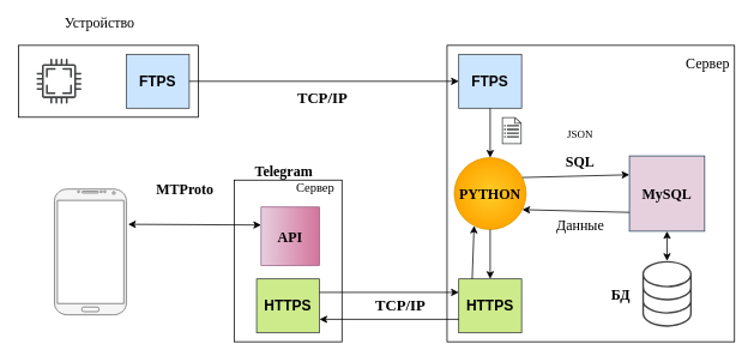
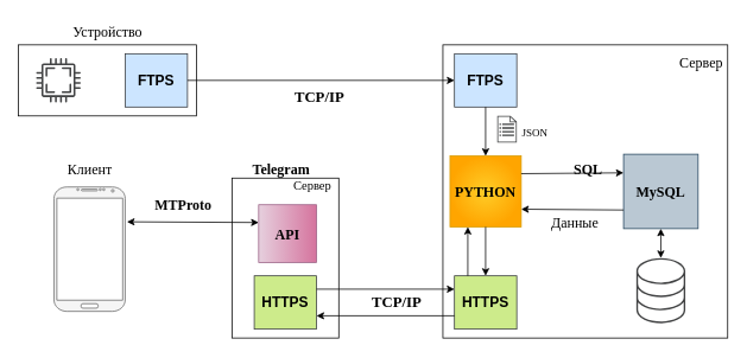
- <mxCell id="12" value="&lt;font face=&quot;Times New Roman&quot;&gt;Устройство&lt;/font&gt;" style="text;html=1;align=center;verticalAlign=middle;resizable=0;points=[];autosize=1;strokeColor=none;fillColor=none;fontSize=16;fontFamily=Garamond;" vertex="1" parent="1"><mxGeometry x="65" y="10" width="90" height="30" as="geometry" /></mxCell>
+ <mxCell id="12" value="&lt;font face=&quot;Times New Roman&quot;&gt;Устройство&lt;/font&gt;" style="text;html=1;align=center;verticalAlign=middle;resizable=0;points=[];autosize=1;strokeColor=none;fillColor=none;fontSize=16;fontFamily=Garamond;" vertex="1" parent="1"><mxGeometry x="75" y="20" width="90" height="30" as="geometry" /></mxCell>
- <mxCell id="17" value="&lt;font style=&quot;font-size: 12px;&quot;&gt;JSON&lt;/font&gt;" style="text;html=1;align=center;verticalAlign=bottom;resizable=0;points=[];autosize=1;strokeColor=none;fillColor=none;fontSize=17;fontFamily=Times New Roman;" vertex="1" parent="1"><mxGeometry x="625" y="130" width="40" height="30" as="geometry" /></mxCell>
+ <mxCell id="17" value="&lt;font style=&quot;font-size: 12px;&quot;&gt;JSON&lt;/font&gt;" style="text;html=1;align=center;verticalAlign=bottom;resizable=0;points=[];autosize=1;strokeColor=none;fillColor=none;fontSize=17;fontFamily=Times New Roman;" vertex="1" parent="1"><mxGeometry x="580" y="130" width="40" height="30" as="geometry" /></mxCell>
- <mxCell id="31" value="&lt;b&gt;SQL&lt;/b&gt;" style="text;html=1;align=center;verticalAlign=middle;resizable=0;points=[];autosize=1;strokeColor=none;fillColor=none;fontSize=16;fontFamily=Times New Roman;fontColor=none;" vertex="1" parent="1"><mxGeometry x="620" y="170" width="50" height="20" as="geometry" /></mxCell>
+ <mxCell id="31" value="&lt;b&gt;SQL&lt;/b&gt;" style="text;html=1;align=center;verticalAlign=middle;resizable=0;points=[];autosize=1;strokeColor=none;fillColor=none;fontSize=16;fontFamily=Times New Roman;fontColor=none;" vertex="1" parent="1"><mxGeometry x="635" y="180" width="50" height="20" as="geometry" /></mxCell>
+ <mxCell id="36" value="Клиент" style="text;html=1;align=center;verticalAlign=middle;resizable=0;points=[];autosize=1;strokeColor=none;fillColor=none;fontSize=16;fontFamily=Times New Roman;fontColor=none;" vertex="1" parent="1"><mxGeometry x="65" y="180" width="70" height="20" as="geometry" /></mxCell>
- <mxCell id="34" value="&lt;b&gt;MTProto&lt;/b&gt;" style="text;html=1;align=center;verticalAlign=middle;resizable=0;points=[];autosize=1;strokeColor=none;fillColor=none;fontSize=16;fontFamily=Times New Roman;fontColor=none;" vertex="1" parent="1"><mxGeometry x="165" y="200" width="80" height="20" as="geometry" /></mxCell>
+ <mxCell id="34" value="&lt;b&gt;MTProto&lt;/b&gt;" style="text;html=1;align=center;verticalAlign=middle;resizable=0;points=[];autosize=1;strokeColor=none;fillColor=none;fontSize=16;fontFamily=Times New Roman;fontColor=none;" vertex="1" parent="1"><mxGeometry x="165" y="220" width="80" height="20" as="geometry" /></mxCell>
- <mxCell id="6" value="&lt;h4&gt;&lt;font face=&quot;Garamond&quot;&gt;&lt;b&gt;PYTHON&lt;/b&gt;&lt;/font&gt;&lt;/h4&gt;" style="ellipse;whiteSpace=wrap;html=1;aspect=fixed;fontSize=16;fillColor=#ffcd28;strokeColor=#d79b00;gradientColor=#ffa500;gradientDirection=radial;" vertex="1" parent="1"><mxGeometry x="505" y="175" width="80" height="80" as="geometry" /></mxCell>
+ <mxCell id="6" value="&lt;h4&gt;&lt;font face=&quot;Garamond&quot;&gt;&lt;b&gt;PYTHON&lt;/b&gt;&lt;/font&gt;&lt;/h4&gt;" style="whiteSpace=wrap;html=1;aspect=fixed;fontSize=16;fillColor=#ffcd28;strokeColor=#d79b00;gradientColor=#ffa500;gradientDirection=radial;" vertex="1" parent="1"><mxGeometry x="505" y="175" width="80" height="80" as="geometry" /></mxCell>
- <mxCell id="18" value="MySQL" style="aspect=fixed;fontFamily=Times New Roman;fontSize=16;fillColor=#e6d0de;gradientDirection=north;labelBackgroundColor=none;shadow=0;strokeColor=#23445d;fontColor=#000000;fontStyle=1;" vertex="1" parent="1"><mxGeometry x="700" y="173.13" width="83.75" height="83.75" as="geometry" /></mxCell>
+ <mxCell id="18" value="MySQL" style="aspect=fixed;fontFamily=Times New Roman;fontSize=16;fillColor=#bac8d3;gradientDirection=north;labelBackgroundColor=none;shadow=0;strokeColor=#23445d;fontColor=#000000;fontStyle=1" vertex="1" parent="1"><mxGeometry x="700" y="173.13" width="83.75" height="83.75" as="geometry" /></mxCell>
- <mxCell id="14" value="&lt;b&gt;БД&lt;/b&gt;" style="text;html=1;align=center;verticalAlign=middle;resizable=0;points=[];autosize=1;strokeColor=none;fillColor=none;fontSize=16;fontFamily=Times New Roman;" vertex="1" parent="1"><mxGeometry x="670" y="316.66" width="40" height="20" as="geometry" /></mxCell>
